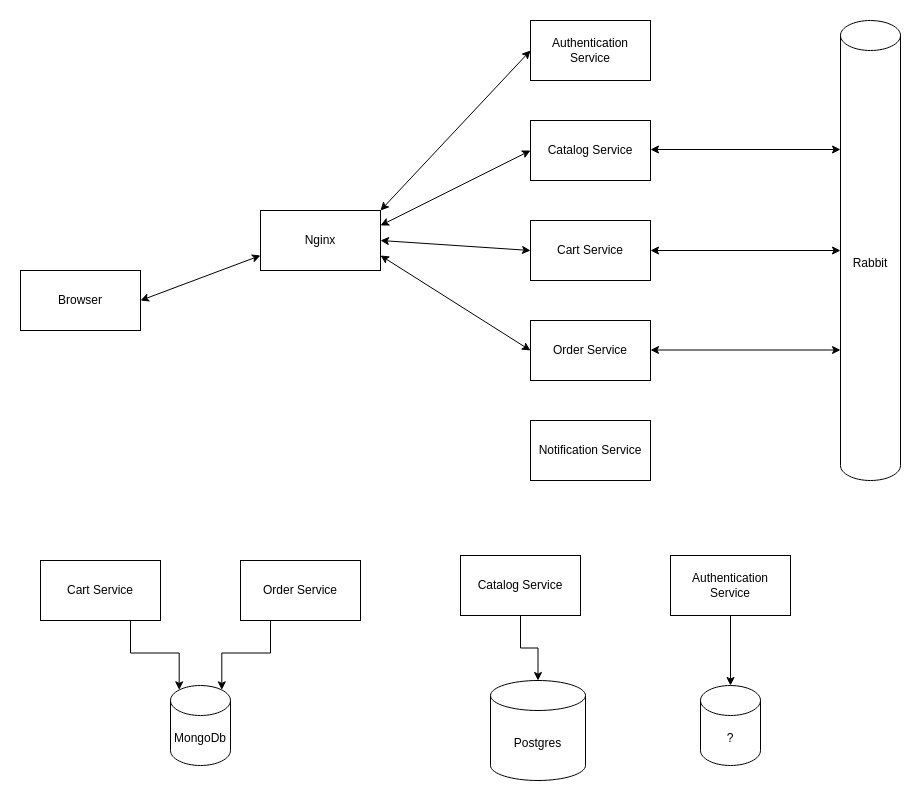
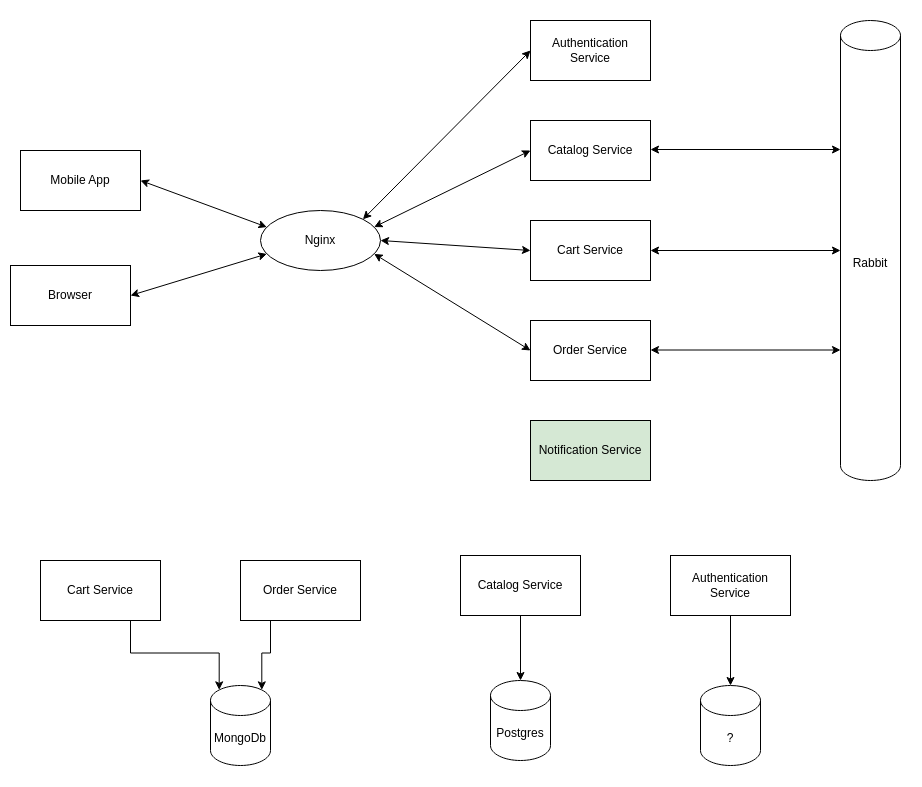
+ <mxCell id="3" value="Mobile App" style="rounded=0;whiteSpace=wrap;html=1;" vertex="1" parent="1"><mxGeometry x="20" y="150" width="120" height="60" as="geometry" /></mxCell>
+ <mxCell id="11" value="" style="endArrow=classic;startArrow=classic;html=1;rounded=0;exitX=1;exitY=0.5;exitDx=0;exitDy=0;entryX=0;entryY=0.25;entryDx=0;entryDy=0;" edge="1" parent="1" source="3" target="4"><mxGeometry width="50" height="50" relative="1" as="geometry"><mxPoint x="180" y="170" as="sourcePoint" /><mxPoint x="230" y="120" as="targetPoint" /></mxGeometry></mxCell>
- <mxCell id="4" value="Nginx" style="rounded=0;whiteSpace=wrap;html=1;" vertex="1" parent="1"><mxGeometry x="260" y="210" width="120" height="60" as="geometry" /></mxCell>
+ <mxCell id="4" value="Nginx" style="ellipse;whiteSpace=wrap;html=1;" vertex="1" parent="1"><mxGeometry x="260" y="210" width="120" height="60" as="geometry" /></mxCell>
- <mxCell id="2" value="Browser" style="rounded=0;whiteSpace=wrap;html=1;" vertex="1" parent="1"><mxGeometry x="20" y="270" width="120" height="60" as="geometry" /></mxCell>
+ <mxCell id="2" value="Browser" style="rounded=0;whiteSpace=wrap;html=1;" vertex="1" parent="1"><mxGeometry x="10" y="265" width="120" height="60" as="geometry" /></mxCell>
- <mxCell id="9" value="Notification Service" style="rounded=0;whiteSpace=wrap;html=1;" vertex="1" parent="1"><mxGeometry x="530" y="420" width="120" height="60" as="geometry" /></mxCell>
+ <mxCell id="9" value="Notification Service" style="rounded=0;whiteSpace=wrap;html=1;fillColor=#d5e8d4;" vertex="1" parent="1"><mxGeometry x="530" y="420" width="120" height="60" as="geometry" /></mxCell>
- <mxCell id="24" value="MongoDb" style="shape=cylinder3;whiteSpace=wrap;html=1;boundedLbl=1;backgroundOutline=1;size=15;" vertex="1" parent="1"><mxGeometry x="170" y="685" width="60" height="80" as="geometry" /></mxCell>
+ <mxCell id="24" value="MongoDb" style="shape=cylinder3;whiteSpace=wrap;html=1;boundedLbl=1;backgroundOutline=1;size=15;" vertex="1" parent="1"><mxGeometry x="210" y="685" width="60" height="80" as="geometry" /></mxCell>
- <mxCell id="29" value="Postgres" style="shape=cylinder3;whiteSpace=wrap;html=1;boundedLbl=1;backgroundOutline=1;size=15;" vertex="1" parent="1"><mxGeometry x="490" y="680" width="95" height="100" as="geometry" /></mxCell>
+ <mxCell id="29" value="Postgres" style="shape=cylinder3;whiteSpace=wrap;html=1;boundedLbl=1;backgroundOutline=1;size=15;" vertex="1" parent="1"><mxGeometry x="490" y="680" width="60" height="80" as="geometry" /></mxCell>
